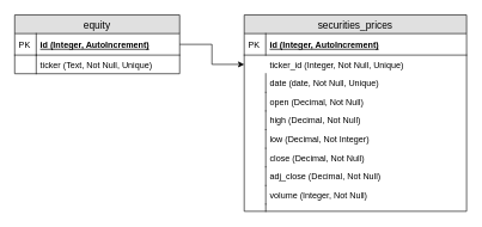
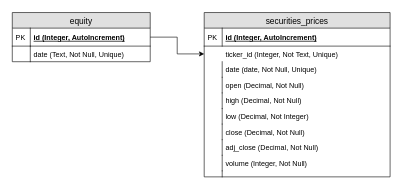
- <mxCell id="5" value="ticker (Text, Not Null, Unique)" style="shape=partialRectangle;top=0;left=0;right=0;bottom=0;align=left;verticalAlign=top;fillColor=none;spacingLeft=34;spacingRight=4;overflow=hidden;rotatable=0;points=[[0,0.5],[1,0.5]];portConstraint=eastwest;dropTarget=0;fontSize=12;" vertex="1" parent="2"><mxGeometry y="56" width="230" height="26" as="geometry" /></mxCell>
+ <mxCell id="5" value="date (Text, Not Null, Unique)" style="shape=partialRectangle;top=0;left=0;right=0;bottom=0;align=left;verticalAlign=top;fillColor=none;spacingLeft=34;spacingRight=4;overflow=hidden;rotatable=0;points=[[0,0.5],[1,0.5]];portConstraint=eastwest;dropTarget=0;fontSize=12;" vertex="1" parent="2"><mxGeometry y="56" width="230" height="26" as="geometry" /></mxCell>
- <mxCell id="10" value="ticker_id (Integer, Not Null, Unique)" style="shape=partialRectangle;top=0;left=0;right=0;bottom=0;align=left;verticalAlign=top;fillColor=none;spacingLeft=34;spacingRight=4;overflow=hidden;rotatable=0;points=[[0,0.5],[1,0.5]];portConstraint=eastwest;dropTarget=0;fontSize=12;" vertex="1" parent="7"><mxGeometry y="56" width="310" height="26" as="geometry" /></mxCell>
+ <mxCell id="10" value="ticker_id (Integer, Not Text, Unique)" style="shape=partialRectangle;top=0;left=0;right=0;bottom=0;align=left;verticalAlign=top;fillColor=none;spacingLeft=34;spacingRight=4;overflow=hidden;rotatable=0;points=[[0,0.5],[1,0.5]];portConstraint=eastwest;dropTarget=0;fontSize=12;" vertex="1" parent="7"><mxGeometry y="56" width="310" height="26" as="geometry" /></mxCell>
